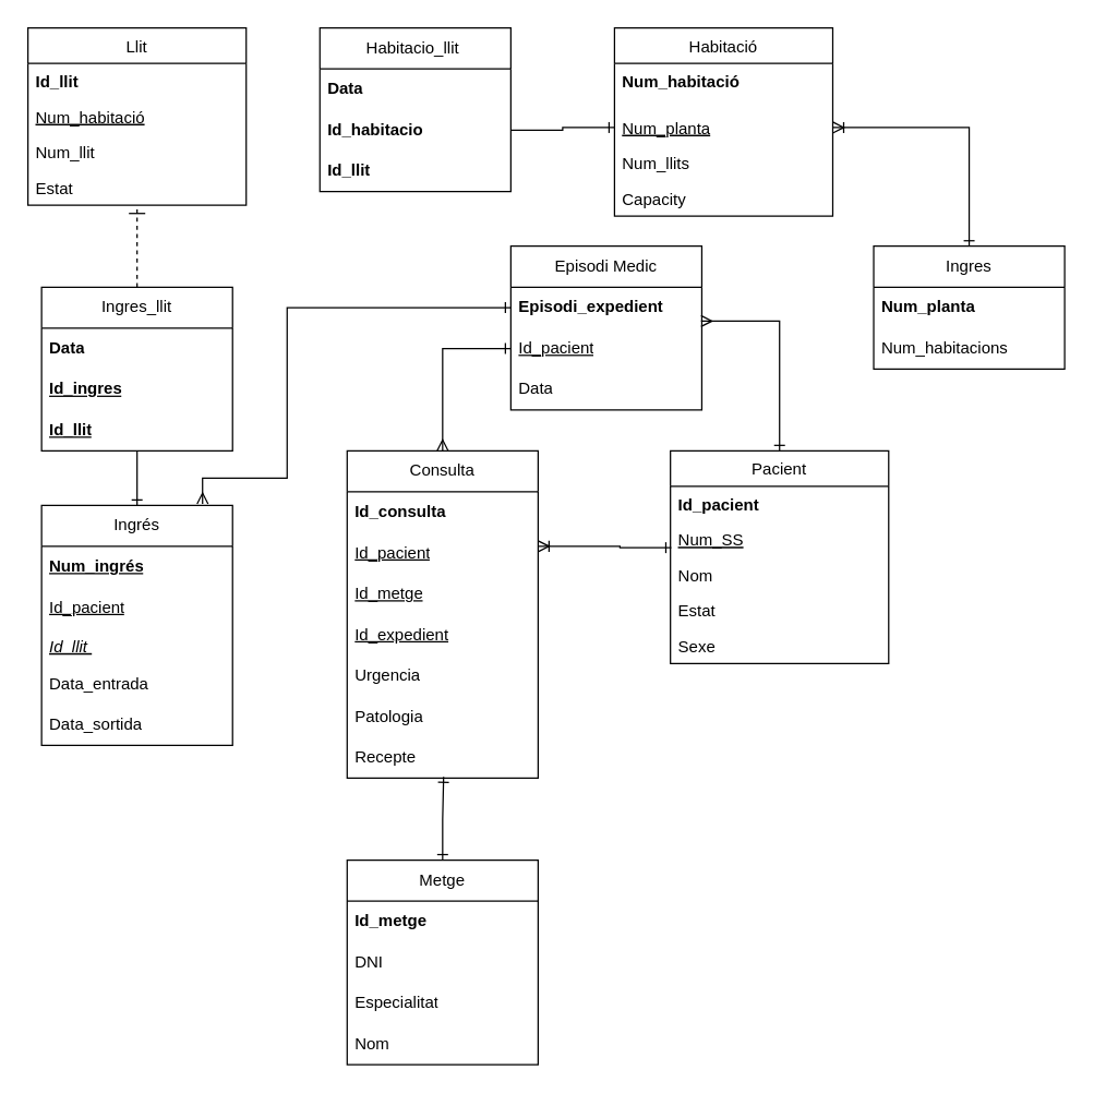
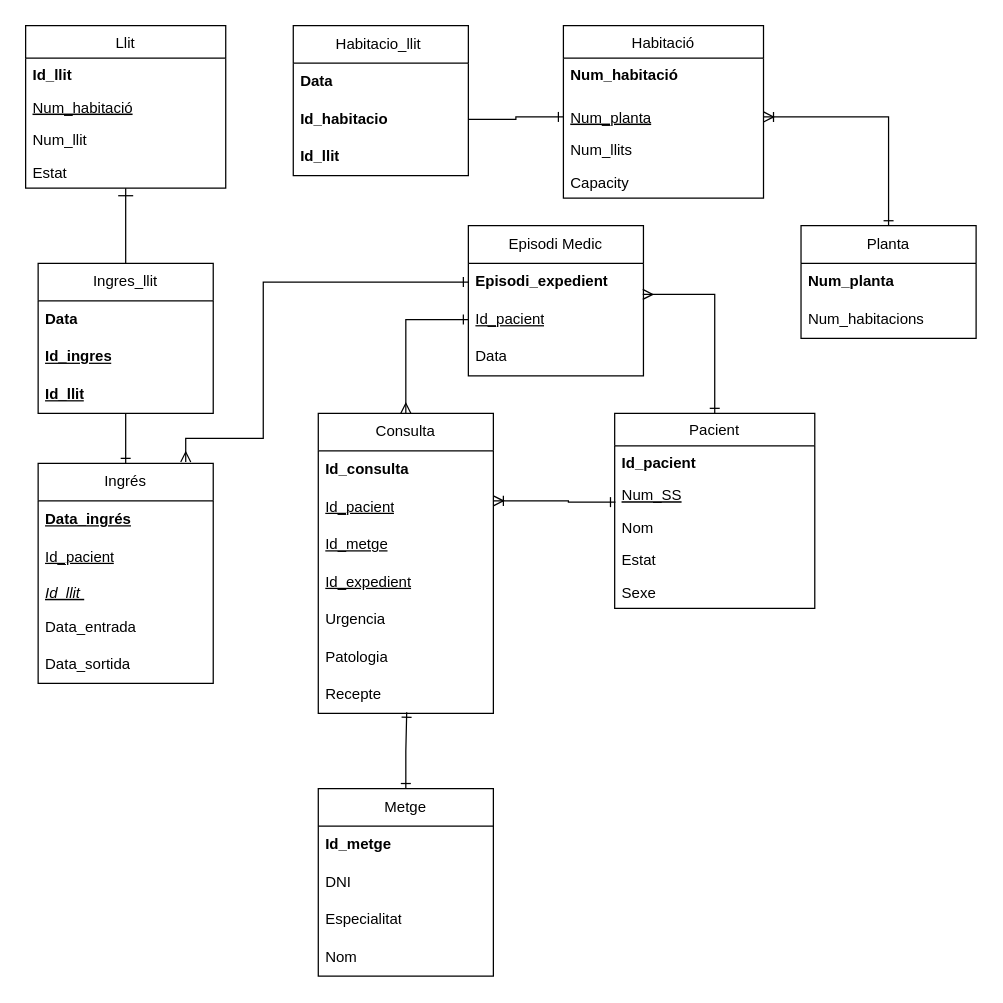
- <mxCell id="14" value="" style="endArrow=ERone;endSize=10;endFill=0;shadow=0;strokeWidth=1;rounded=0;curved=0;edgeStyle=elbowEdgeStyle;elbow=vertical;startArrow=none;startFill=0;fontStyle=0;exitX=0.5;exitY=0;exitDx=0;exitDy=0;dashed=1;" parent="1" target="2" edge="1" source="52"><mxGeometry width="160" relative="1" as="geometry"><mxPoint x="100" y="210" as="sourcePoint" /><mxPoint x="24" y="273" as="targetPoint" /><Array as="points"><mxPoint x="100" y="190" /><mxPoint x="104" y="360" /><mxPoint x="164" y="430" /></Array></mxGeometry></mxCell>
+ <mxCell id="14" value="" style="endArrow=ERone;endSize=10;endFill=0;shadow=0;strokeWidth=1;rounded=0;curved=0;edgeStyle=elbowEdgeStyle;elbow=vertical;startArrow=none;startFill=0;fontStyle=0;exitX=0.5;exitY=0;exitDx=0;exitDy=0;" parent="1" target="2" edge="1" source="52"><mxGeometry width="160" relative="1" as="geometry"><mxPoint x="100" y="210" as="sourcePoint" /><mxPoint x="24" y="273" as="targetPoint" /><Array as="points"><mxPoint x="100" y="190" /><mxPoint x="104" y="360" /><mxPoint x="164" y="430" /></Array></mxGeometry></mxCell>
- <mxCell id="32" value="Ingres" style="swimlane;fontStyle=0;childLayout=stackLayout;horizontal=1;startSize=30;horizontalStack=0;resizeParent=1;resizeParentMax=0;resizeLast=0;collapsible=1;marginBottom=0;whiteSpace=wrap;html=1;" parent="1" vertex="1"><mxGeometry x="640" y="180" width="140" height="90" as="geometry" /></mxCell>
+ <mxCell id="32" value="Planta" style="swimlane;fontStyle=0;childLayout=stackLayout;horizontal=1;startSize=30;horizontalStack=0;resizeParent=1;resizeParentMax=0;resizeLast=0;collapsible=1;marginBottom=0;whiteSpace=wrap;html=1;" parent="1" vertex="1"><mxGeometry x="640" y="180" width="140" height="90" as="geometry" /></mxCell>
- <mxCell id="27" value="&lt;b&gt;&lt;u&gt;Num_ingrés&lt;/u&gt;&lt;/b&gt;" style="text;strokeColor=none;fillColor=none;align=left;verticalAlign=middle;spacingLeft=4;spacingRight=4;overflow=hidden;points=[[0,0.5],[1,0.5]];portConstraint=eastwest;rotatable=0;whiteSpace=wrap;html=1;fontStyle=0" parent="26" vertex="1"><mxGeometry y="30" width="140" height="30" as="geometry" /></mxCell>
+ <mxCell id="27" value="&lt;b&gt;&lt;u&gt;Data_ingrés&lt;/u&gt;&lt;/b&gt;" style="text;strokeColor=none;fillColor=none;align=left;verticalAlign=middle;spacingLeft=4;spacingRight=4;overflow=hidden;points=[[0,0.5],[1,0.5]];portConstraint=eastwest;rotatable=0;whiteSpace=wrap;html=1;fontStyle=0" parent="26" vertex="1"><mxGeometry y="30" width="140" height="30" as="geometry" /></mxCell>
